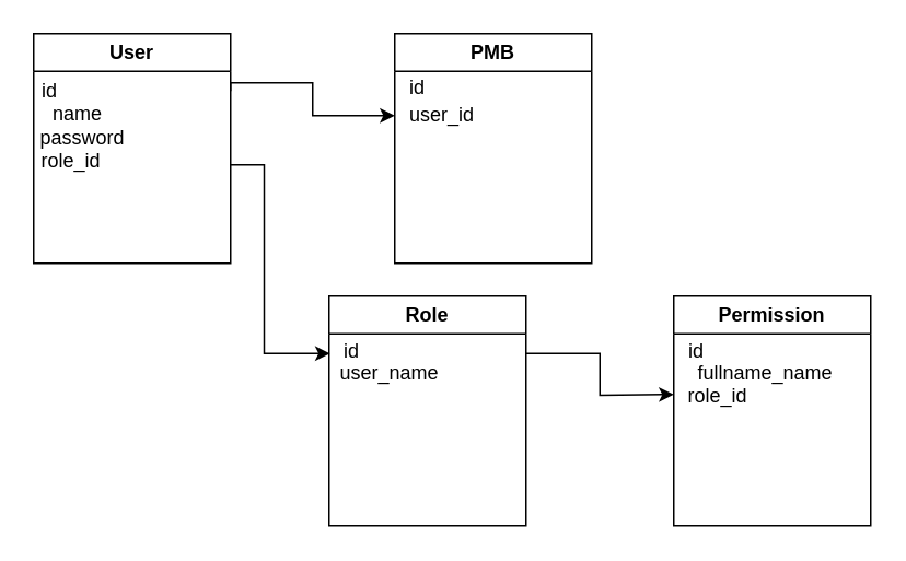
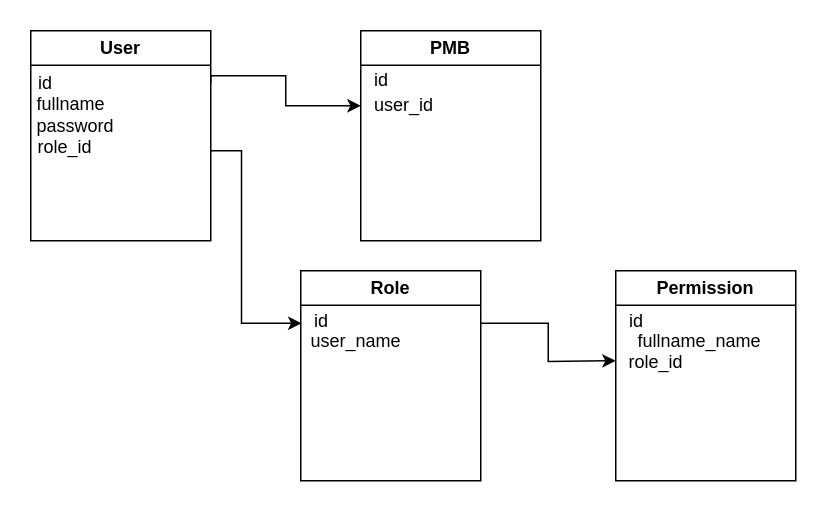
- <mxCell id="6" value="name" style="text;strokeColor=none;align=center;fillColor=none;html=1;verticalAlign=middle;whiteSpace=wrap;rounded=0;" vertex="1" parent="4"><mxGeometry x="7" y="44" width="40" height="10" as="geometry" /></mxCell>
+ <mxCell id="6" value="fullname" style="text;strokeColor=none;align=center;fillColor=none;html=1;verticalAlign=middle;whiteSpace=wrap;rounded=0;" vertex="1" parent="4"><mxGeometry x="7" y="44" width="40" height="10" as="geometry" /></mxCell>
